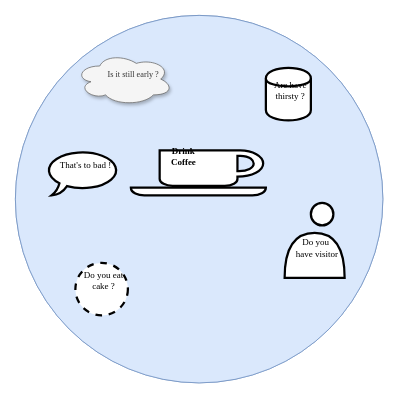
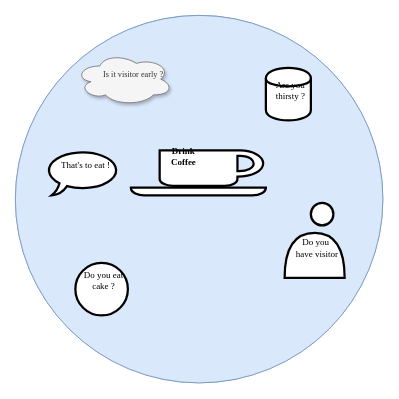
- <mxCell id="12" value="Is it still early ?" style="ellipse;shape=cloud;whiteSpace=wrap;html=1;labelBackgroundColor=none;strokeWidth=1;fontFamily=Comic Sans MS;fontSize=11;align=center;shadow=1;fillColor=#f5f5f5;strokeColor=#666666;fontColor=#333333;spacingTop=-12;spacingLeft=25;fontStyle=0" vertex="1" parent="6"><mxGeometry x="100" y="70" width="130" height="70" as="geometry" /></mxCell>
+ <mxCell id="12" value="Is it visitor early ?" style="ellipse;shape=cloud;whiteSpace=wrap;html=1;labelBackgroundColor=none;strokeWidth=1;fontFamily=Comic Sans MS;fontSize=11;align=center;shadow=1;fillColor=#f5f5f5;strokeColor=#666666;fontColor=#333333;spacingTop=-12;spacingLeft=25;fontStyle=0" vertex="1" parent="6"><mxGeometry x="100" y="70" width="130" height="70" as="geometry" /></mxCell>
- <mxCell id="7" value="Are have&lt;br&gt;thirsty ?" style="shape=cylinder;whiteSpace=wrap;html=1;boundedLbl=1;backgroundOutline=1;labelBackgroundColor=none;strokeWidth=3;fillColor=#ffffff;gradientColor=none;fontFamily=Comic Sans MS;fontSize=12;fontColor=#000000;align=center;spacingTop=-31;spacingLeft=6;" vertex="1" parent="6"><mxGeometry x="354" y="90" width="60" height="70" as="geometry" /></mxCell>
+ <mxCell id="7" value="Are you&lt;br&gt;thirsty ?" style="shape=cylinder;whiteSpace=wrap;html=1;boundedLbl=1;backgroundOutline=1;labelBackgroundColor=none;strokeWidth=3;fillColor=#ffffff;gradientColor=none;fontFamily=Comic Sans MS;fontSize=12;fontColor=#000000;align=center;spacingTop=-31;spacingLeft=6;" vertex="1" parent="6"><mxGeometry x="354" y="90" width="60" height="70" as="geometry" /></mxCell>
- <mxCell id="11" value="That's to bad !" style="whiteSpace=wrap;html=1;shape=mxgraph.basic.oval_callout;labelBackgroundColor=none;strokeColor=#000000;strokeWidth=3;fillColor=#ffffff;gradientColor=none;fontFamily=Comic Sans MS;fontSize=12;fontColor=#000000;align=center;spacingTop=-21;spacingLeft=8;" vertex="1" parent="6"><mxGeometry x="60" y="200" width="100" height="60" as="geometry" /></mxCell>
+ <mxCell id="11" value="That's to eat !" style="whiteSpace=wrap;html=1;shape=mxgraph.basic.oval_callout;labelBackgroundColor=none;strokeColor=#000000;strokeWidth=3;fillColor=#ffffff;gradientColor=none;fontFamily=Comic Sans MS;fontSize=12;fontColor=#000000;align=center;spacingTop=-21;spacingLeft=8;" vertex="1" parent="6"><mxGeometry x="60" y="200" width="100" height="60" as="geometry" /></mxCell>
- <mxCell id="8" value="Do you eat&lt;br&gt;cake ?" style="ellipse;whiteSpace=wrap;html=1;aspect=fixed;labelBackgroundColor=none;strokeWidth=3;fillColor=#ffffff;gradientColor=none;fontFamily=Comic Sans MS;fontSize=12;fontColor=#000000;align=center;spacingTop=-24;spacingLeft=6;dashed=1;" vertex="1" parent="6"><mxGeometry x="100" y="350" width="70" height="70" as="geometry" /></mxCell>
+ <mxCell id="8" value="Do you eat&lt;br&gt;cake ?" style="ellipse;whiteSpace=wrap;html=1;aspect=fixed;labelBackgroundColor=none;strokeWidth=3;fillColor=#ffffff;gradientColor=none;fontFamily=Comic Sans MS;fontSize=12;fontColor=#000000;align=center;spacingTop=-24;spacingLeft=6;" vertex="1" parent="6"><mxGeometry x="100" y="350" width="70" height="70" as="geometry" /></mxCell>
